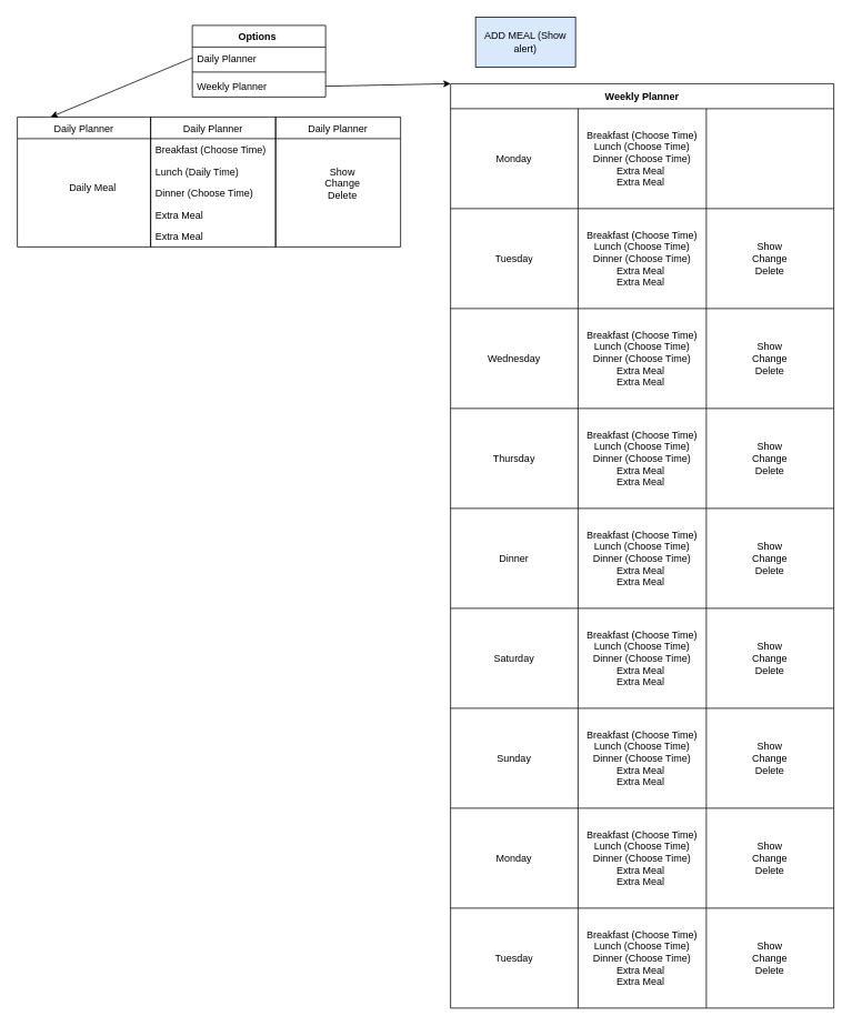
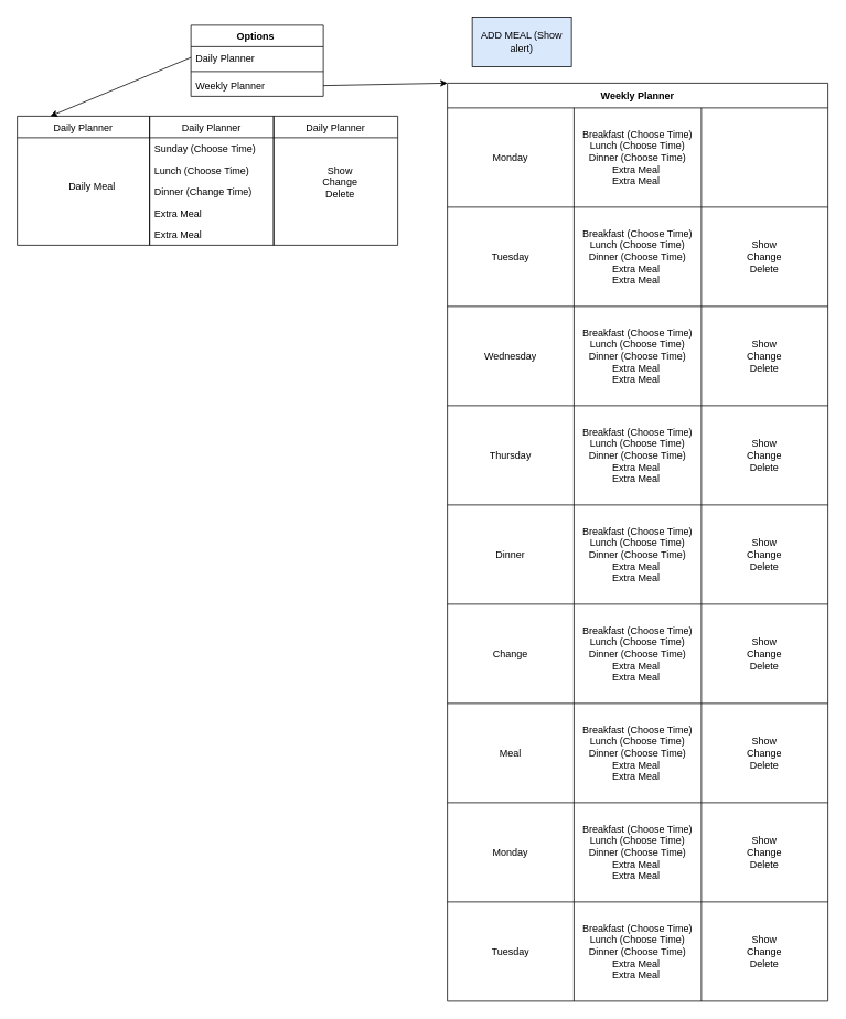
- <mxCell id="48" value="Breakfast (Choose Time)" style="text;strokeColor=none;fillColor=none;align=left;verticalAlign=top;spacingLeft=4;spacingRight=4;overflow=hidden;rotatable=0;points=[[0,0.5],[1,0.5]];portConstraint=eastwest;" vertex="1" parent="47"><mxGeometry y="26" width="150" height="26" as="geometry" /></mxCell>
+ <mxCell id="48" value="Sunday (Choose Time)" style="text;strokeColor=none;fillColor=none;align=left;verticalAlign=top;spacingLeft=4;spacingRight=4;overflow=hidden;rotatable=0;points=[[0,0.5],[1,0.5]];portConstraint=eastwest;" vertex="1" parent="47"><mxGeometry y="26" width="150" height="26" as="geometry" /></mxCell>
- <mxCell id="49" value="Lunch (Daily Time)" style="text;strokeColor=none;fillColor=none;align=left;verticalAlign=top;spacingLeft=4;spacingRight=4;overflow=hidden;rotatable=0;points=[[0,0.5],[1,0.5]];portConstraint=eastwest;" vertex="1" parent="47"><mxGeometry y="52" width="150" height="26" as="geometry" /></mxCell>
+ <mxCell id="49" value="Lunch (Choose Time)" style="text;strokeColor=none;fillColor=none;align=left;verticalAlign=top;spacingLeft=4;spacingRight=4;overflow=hidden;rotatable=0;points=[[0,0.5],[1,0.5]];portConstraint=eastwest;" vertex="1" parent="47"><mxGeometry y="52" width="150" height="26" as="geometry" /></mxCell>
- <mxCell id="50" value="Dinner (Choose Time)" style="text;strokeColor=none;fillColor=none;align=left;verticalAlign=top;spacingLeft=4;spacingRight=4;overflow=hidden;rotatable=0;points=[[0,0.5],[1,0.5]];portConstraint=eastwest;" vertex="1" parent="47"><mxGeometry y="78" width="150" height="26" as="geometry" /></mxCell>
+ <mxCell id="50" value="Dinner (Change Time)" style="text;strokeColor=none;fillColor=none;align=left;verticalAlign=top;spacingLeft=4;spacingRight=4;overflow=hidden;rotatable=0;points=[[0,0.5],[1,0.5]];portConstraint=eastwest;" vertex="1" parent="47"><mxGeometry y="78" width="150" height="26" as="geometry" /></mxCell>
- <mxCell id="24" value="Saturday" style="shape=partialRectangle;html=1;whiteSpace=wrap;connectable=0;fillColor=none;top=0;left=0;bottom=0;right=0;overflow=hidden;" vertex="1" parent="23"><mxGeometry width="153" height="120" as="geometry"><mxRectangle width="153" height="120" as="alternateBounds" /></mxGeometry></mxCell>
+ <mxCell id="24" value="Change" style="shape=partialRectangle;html=1;whiteSpace=wrap;connectable=0;fillColor=none;top=0;left=0;bottom=0;right=0;overflow=hidden;" vertex="1" parent="23"><mxGeometry width="153" height="120" as="geometry"><mxRectangle width="153" height="120" as="alternateBounds" /></mxGeometry></mxCell>
- <mxCell id="28" value="Sunday" style="shape=partialRectangle;html=1;whiteSpace=wrap;connectable=0;fillColor=none;top=0;left=0;bottom=0;right=0;overflow=hidden;" vertex="1" parent="27"><mxGeometry width="153" height="120" as="geometry"><mxRectangle width="153" height="120" as="alternateBounds" /></mxGeometry></mxCell>
+ <mxCell id="28" value="Meal" style="shape=partialRectangle;html=1;whiteSpace=wrap;connectable=0;fillColor=none;top=0;left=0;bottom=0;right=0;overflow=hidden;" vertex="1" parent="27"><mxGeometry width="153" height="120" as="geometry"><mxRectangle width="153" height="120" as="alternateBounds" /></mxGeometry></mxCell>
